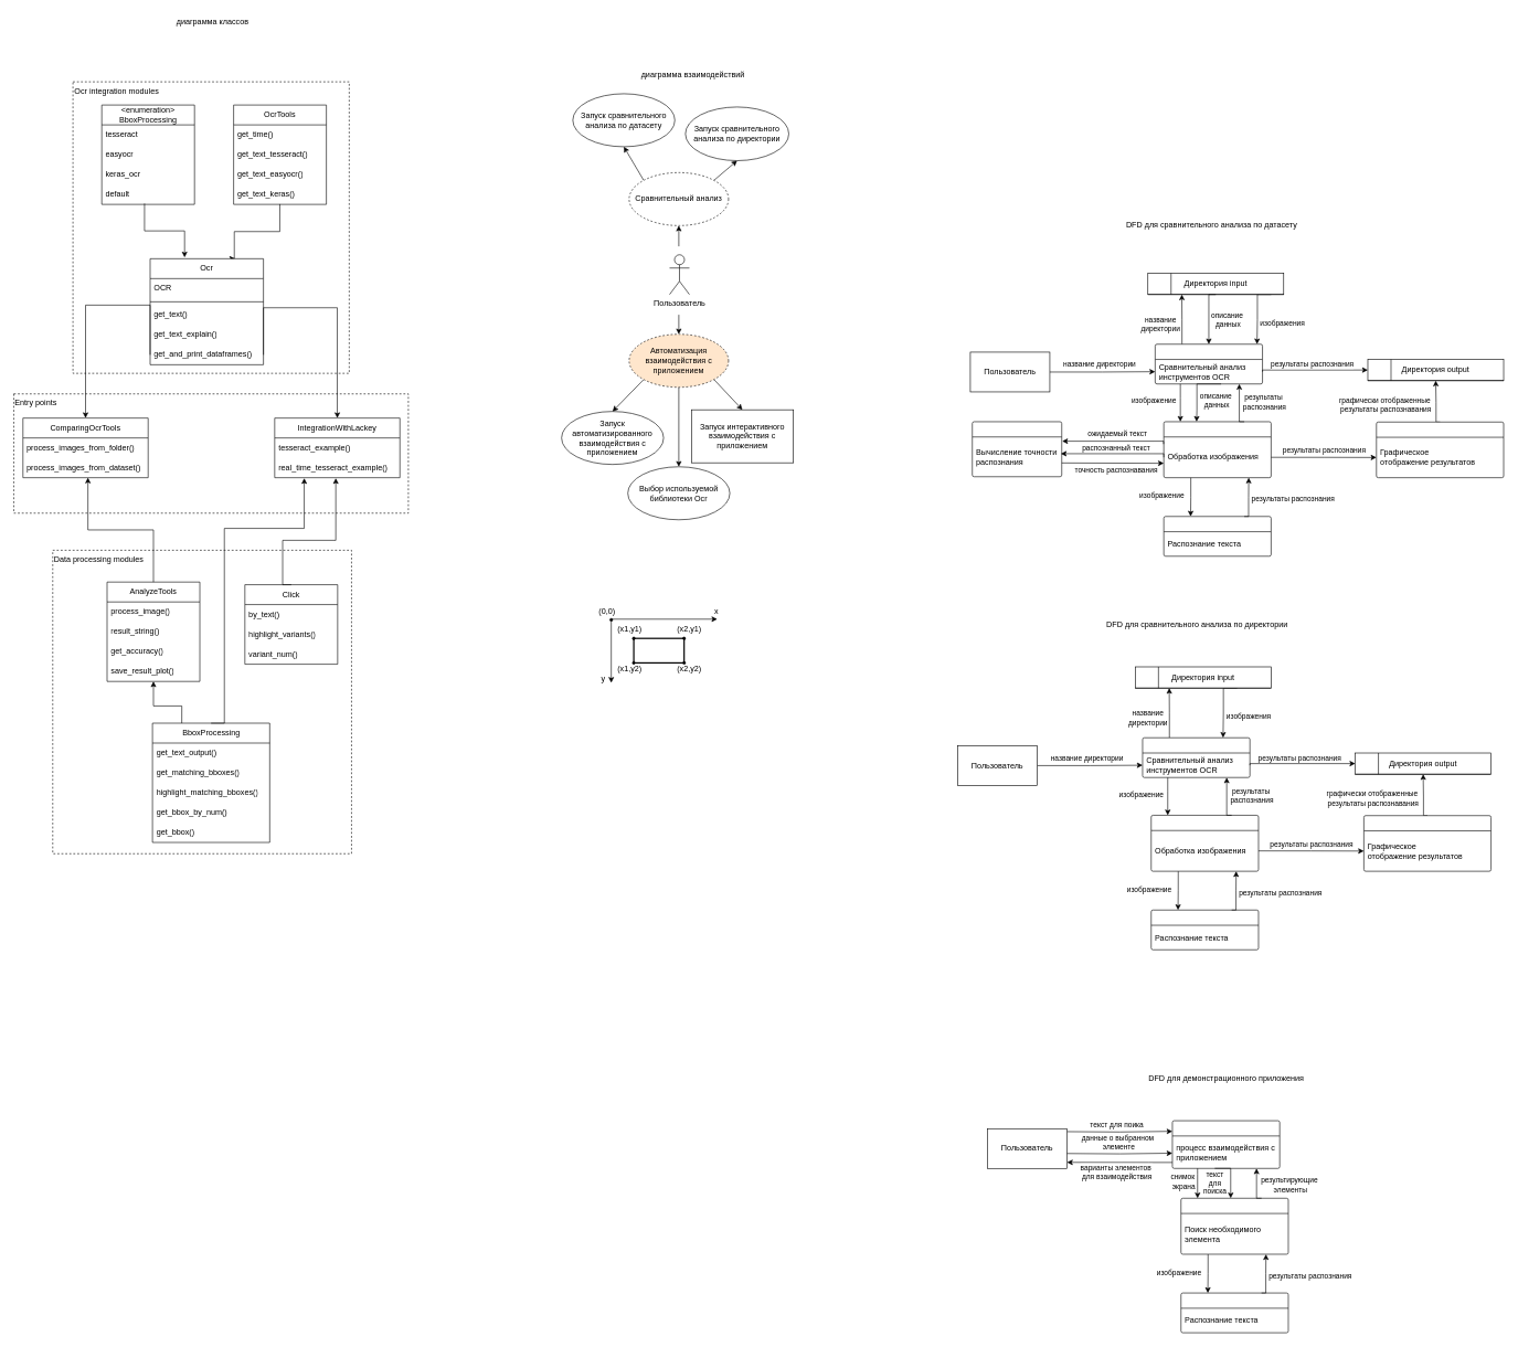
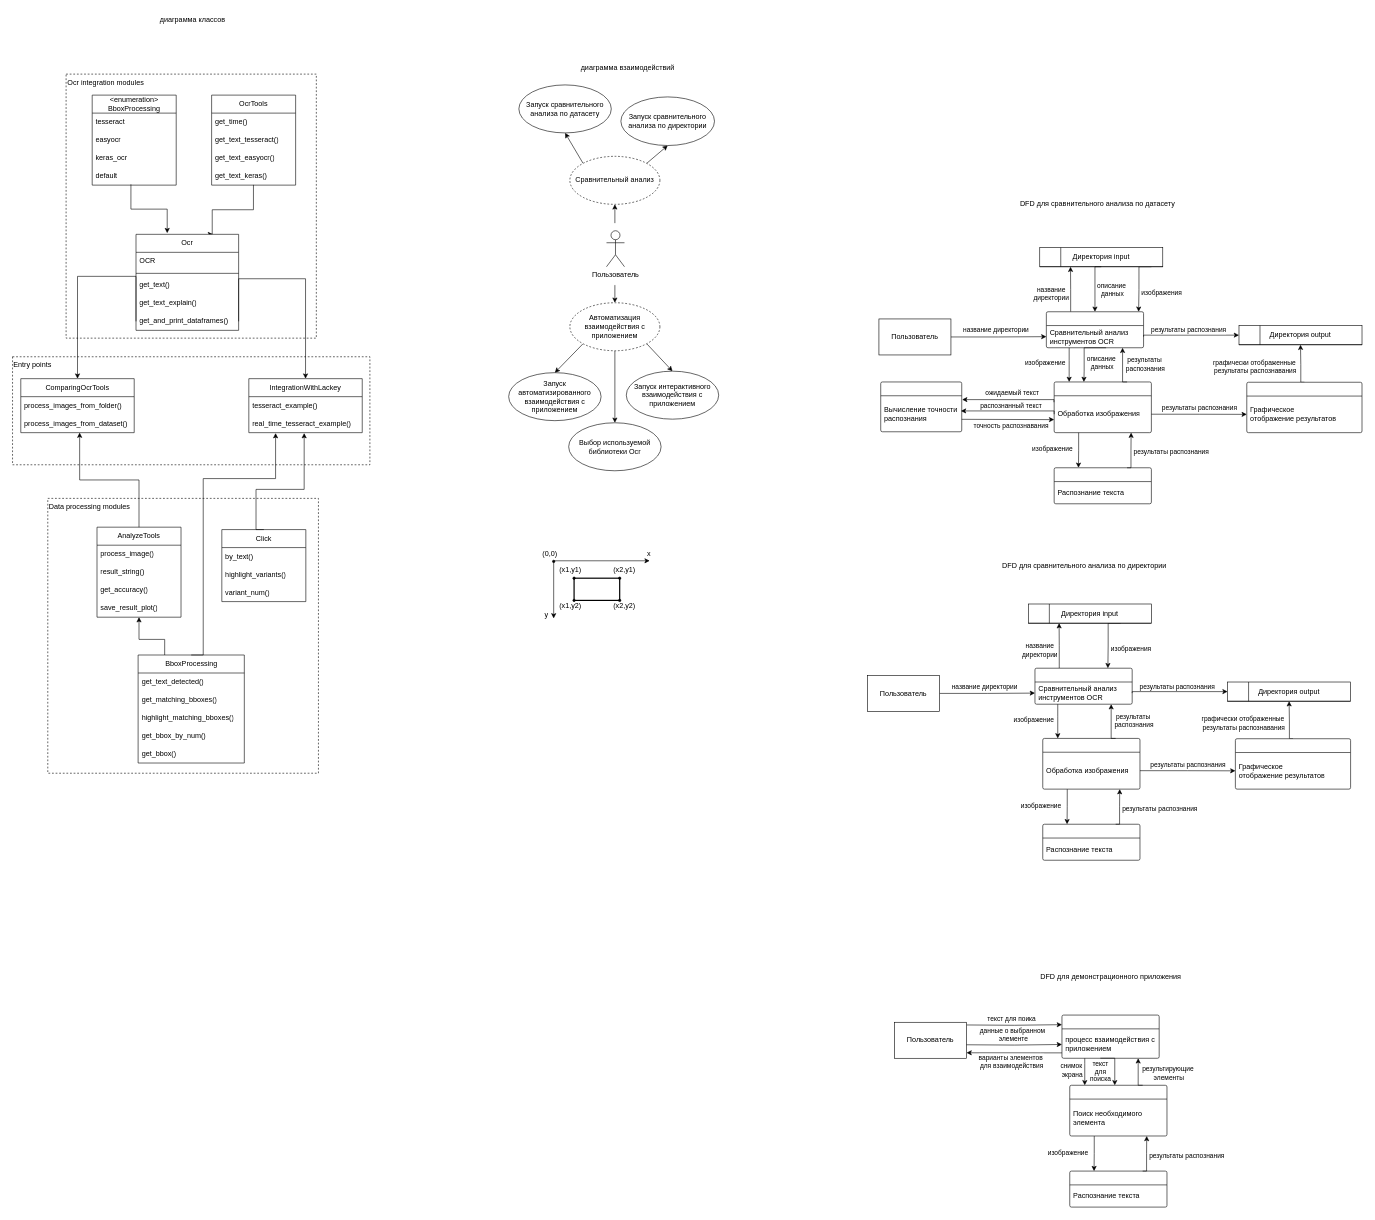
- <mxCell id="77" value="Автоматизация взаимодействия с приложением" style="ellipse;whiteSpace=wrap;html=1;dashed=1;fillColor=#ffe6cc;" vertex="1" parent="1"><mxGeometry x="949" y="504" width="150" height="80" as="geometry" /></mxCell>
+ <mxCell id="77" value="Автоматизация взаимодействия с приложением" style="ellipse;whiteSpace=wrap;html=1;dashed=1;" vertex="1" parent="1"><mxGeometry x="949" y="504" width="150" height="80" as="geometry" /></mxCell>
- <mxCell id="79" value="Запуск интерактивного взаимодействия с приложением" style="whiteSpace=wrap;html=1;rounded=0;" vertex="1" parent="1"><mxGeometry x="1043" y="618" width="154" height="80" as="geometry" /></mxCell>
+ <mxCell id="79" value="Запуск интерактивного взаимодействия с приложением" style="ellipse;whiteSpace=wrap;html=1;" vertex="1" parent="1"><mxGeometry x="1043" y="618" width="154" height="80" as="geometry" /></mxCell>
- <mxCell id="36" value="get_text_output()" style="text;strokeColor=none;fillColor=none;align=left;verticalAlign=middle;spacingLeft=4;spacingRight=4;overflow=hidden;points=[[0,0.5],[1,0.5]];portConstraint=eastwest;rotatable=0;whiteSpace=wrap;html=1;" parent="35" vertex="1"><mxGeometry y="30" width="177" height="30" as="geometry" /></mxCell>
+ <mxCell id="36" value="get_text_detected()" style="text;strokeColor=none;fillColor=none;align=left;verticalAlign=middle;spacingLeft=4;spacingRight=4;overflow=hidden;points=[[0,0.5],[1,0.5]];portConstraint=eastwest;rotatable=0;whiteSpace=wrap;html=1;" parent="35" vertex="1"><mxGeometry y="30" width="177" height="30" as="geometry" /></mxCell>
